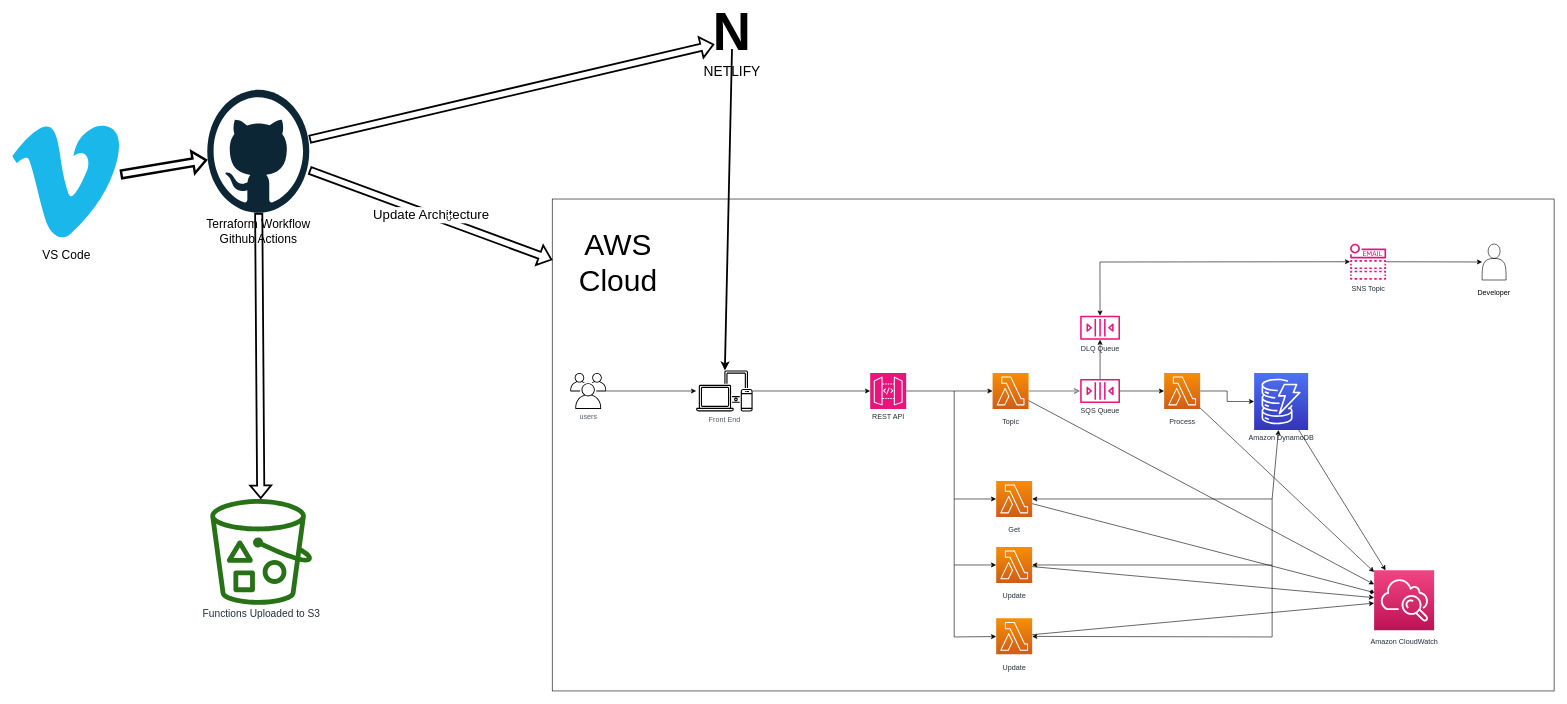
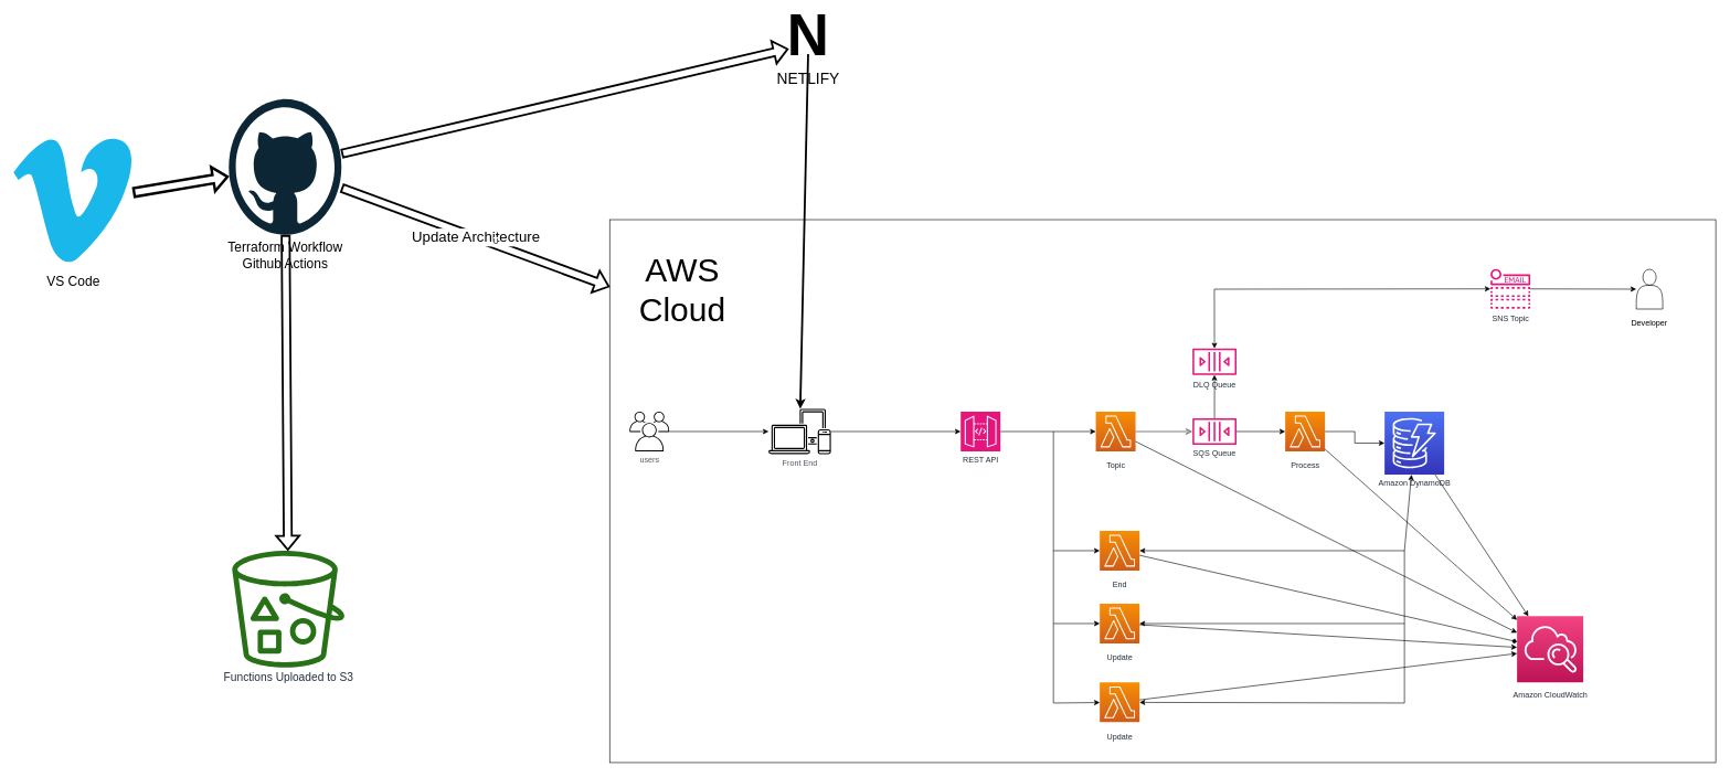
- <mxCell id="18" value="Get&lt;div&gt;&lt;br&gt;&lt;/div&gt;" style="outlineConnect=0;fontColor=#232F3E;gradientColor=#F78E04;gradientDirection=north;fillColor=#D05C17;strokeColor=#ffffff;dashed=0;verticalLabelPosition=bottom;verticalAlign=top;align=center;html=1;fontSize=12;fontStyle=0;aspect=fixed;shape=mxgraph.aws4.resourceIcon;resIcon=mxgraph.aws4.lambda;labelBackgroundColor=#ffffff;spacingTop=8;" parent="1" vertex="1"><mxGeometry x="1660" y="770" width="60" height="60" as="geometry" /></mxCell>
+ <mxCell id="18" value="End&lt;div&gt;&lt;br&gt;&lt;/div&gt;" style="outlineConnect=0;fontColor=#232F3E;gradientColor=#F78E04;gradientDirection=north;fillColor=#D05C17;strokeColor=#ffffff;dashed=0;verticalLabelPosition=bottom;verticalAlign=top;align=center;html=1;fontSize=12;fontStyle=0;aspect=fixed;shape=mxgraph.aws4.resourceIcon;resIcon=mxgraph.aws4.lambda;labelBackgroundColor=#ffffff;spacingTop=8;" parent="1" vertex="1"><mxGeometry x="1660" y="770" width="60" height="60" as="geometry" /></mxCell>
- <mxCell id="4" value="Amazon CloudWatch" style="outlineConnect=0;fontColor=#232F3E;gradientColor=#F34482;gradientDirection=north;fillColor=#BC1356;strokeColor=#ffffff;dashed=0;verticalLabelPosition=bottom;verticalAlign=top;align=center;html=1;fontSize=12;fontStyle=0;aspect=fixed;shape=mxgraph.aws4.resourceIcon;resIcon=mxgraph.aws4.cloudwatch;labelBackgroundColor=#ffffff;spacingTop=5;" parent="1" vertex="1"><mxGeometry x="2290" y="919" width="100" height="100" as="geometry" /></mxCell>
+ <mxCell id="4" value="Amazon CloudWatch" style="outlineConnect=0;fontColor=#232F3E;gradientColor=#F34482;gradientDirection=north;fillColor=#BC1356;strokeColor=#ffffff;dashed=0;verticalLabelPosition=bottom;verticalAlign=top;align=center;html=1;fontSize=12;fontStyle=0;aspect=fixed;shape=mxgraph.aws4.resourceIcon;resIcon=mxgraph.aws4.cloudwatch;labelBackgroundColor=#ffffff;spacingTop=5;" parent="1" vertex="1"><mxGeometry x="2290" y="899" width="100" height="100" as="geometry" /></mxCell>
